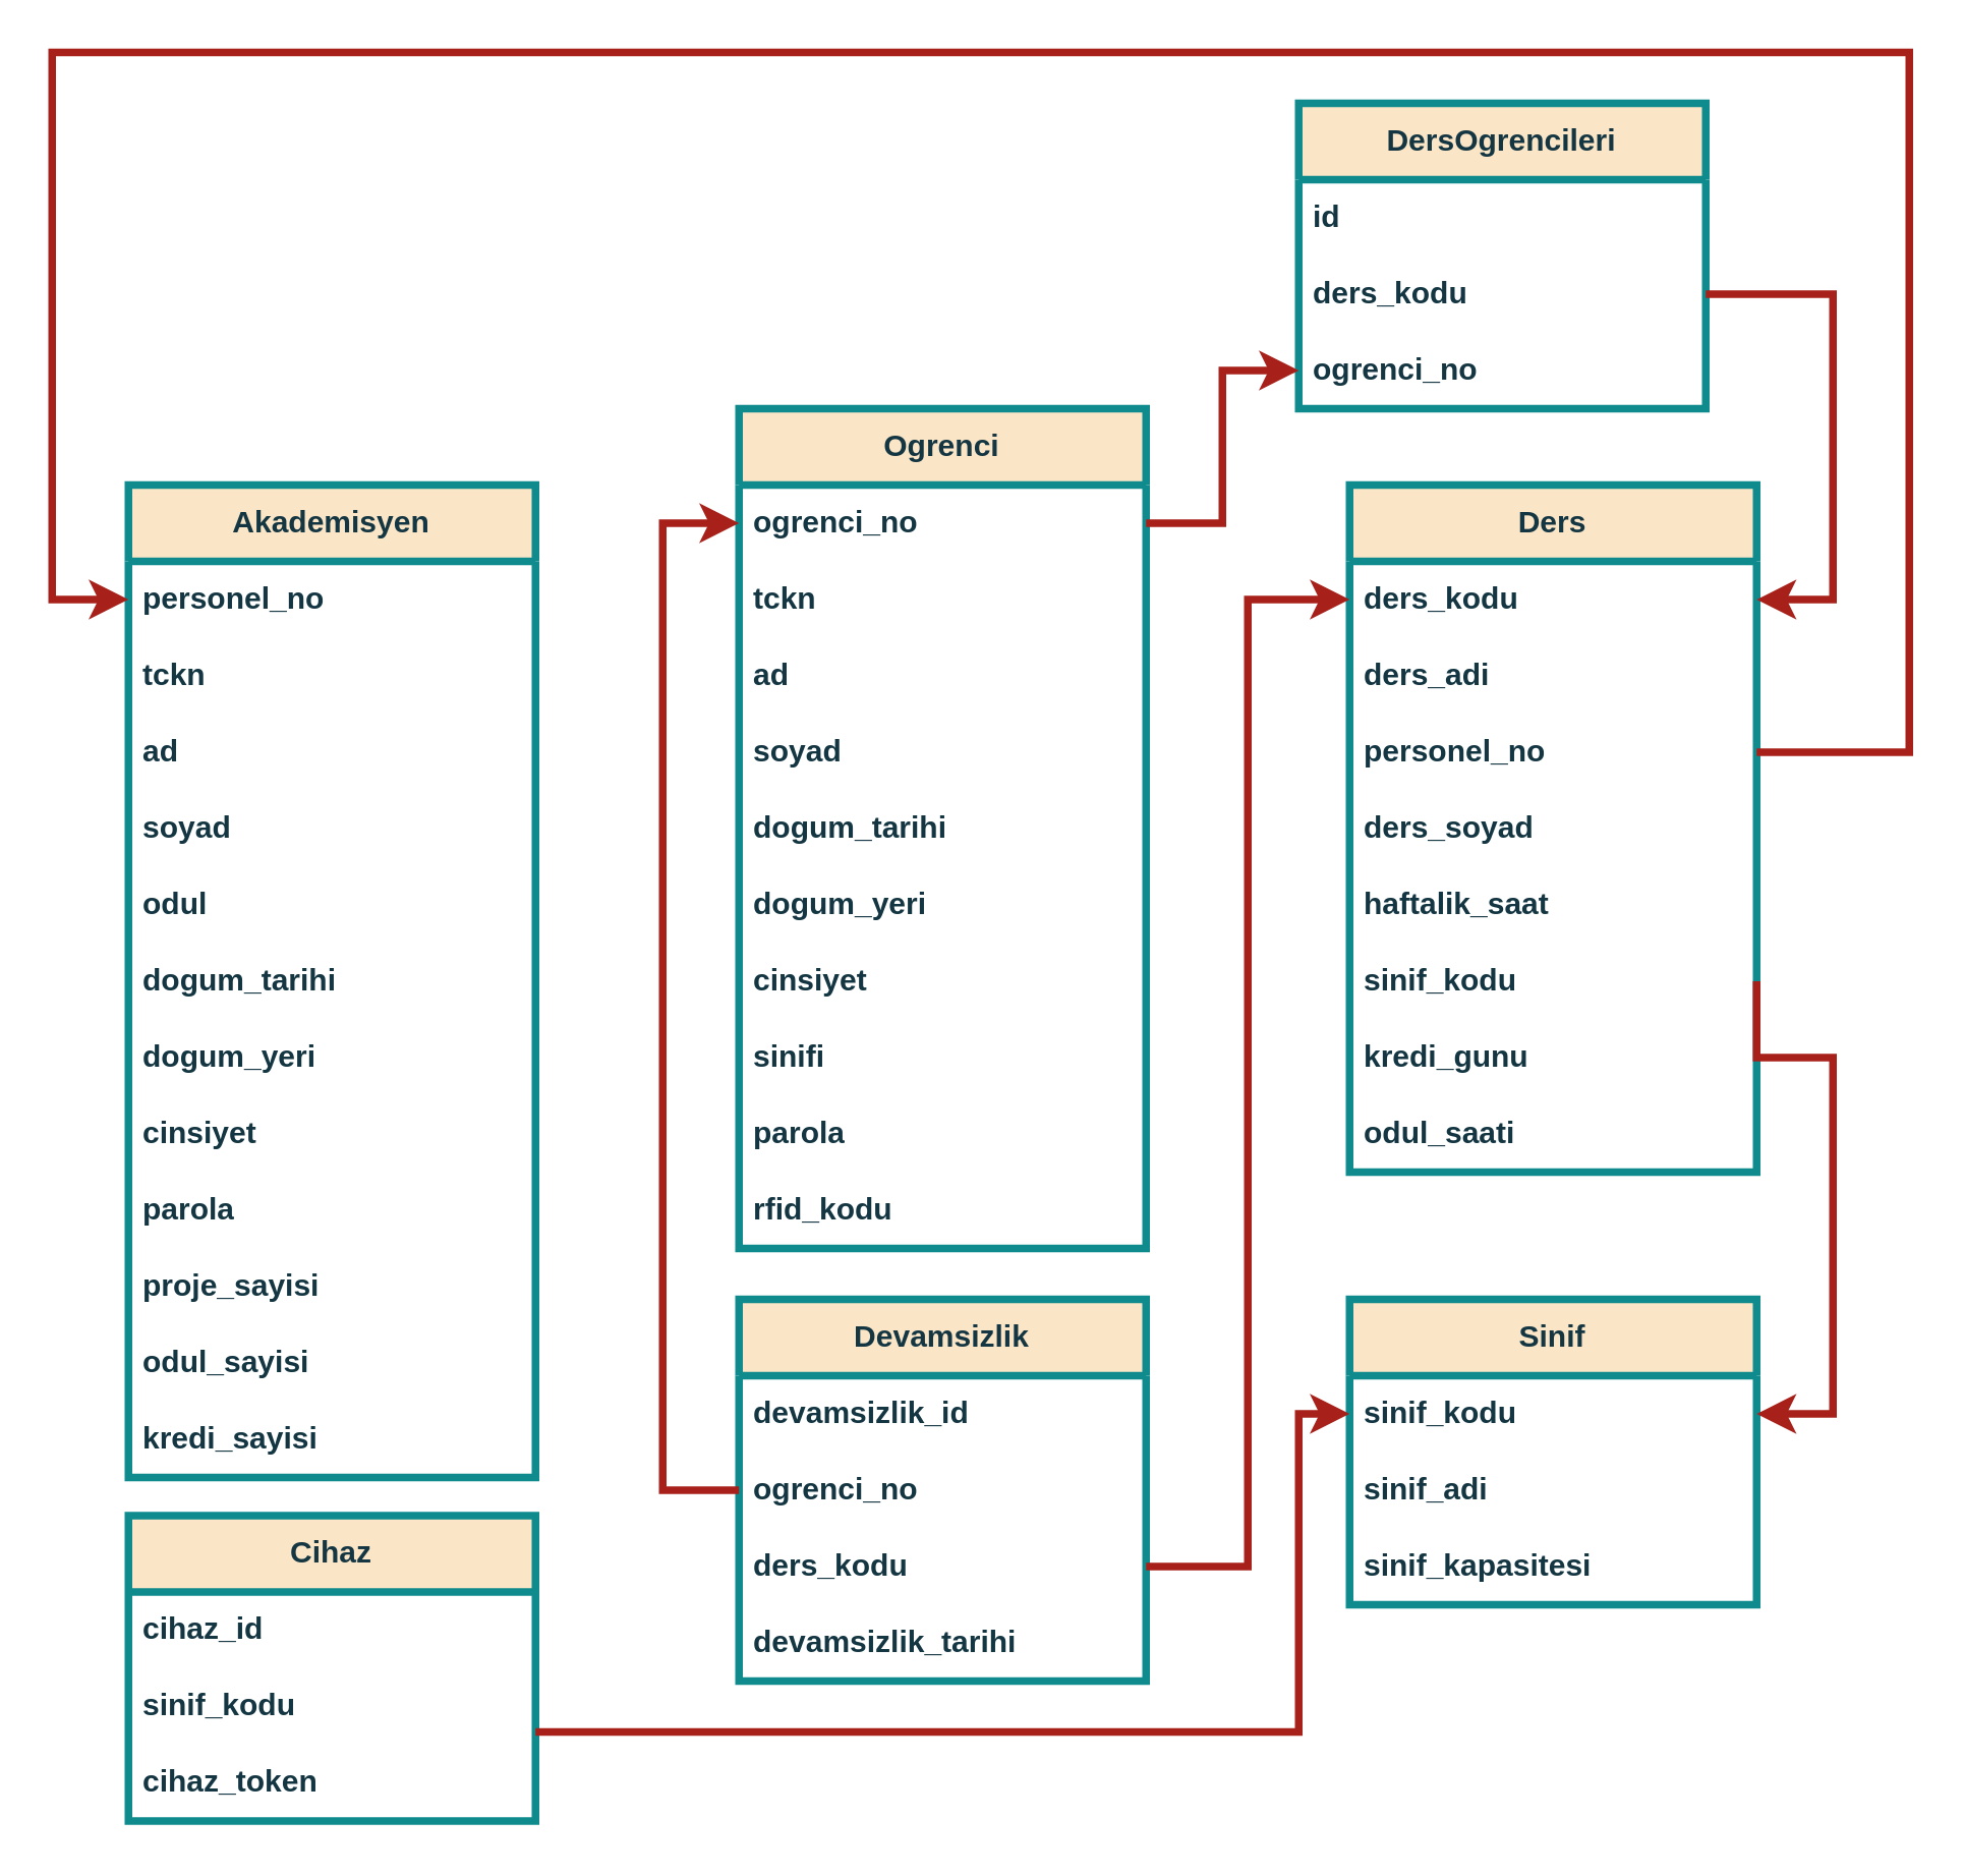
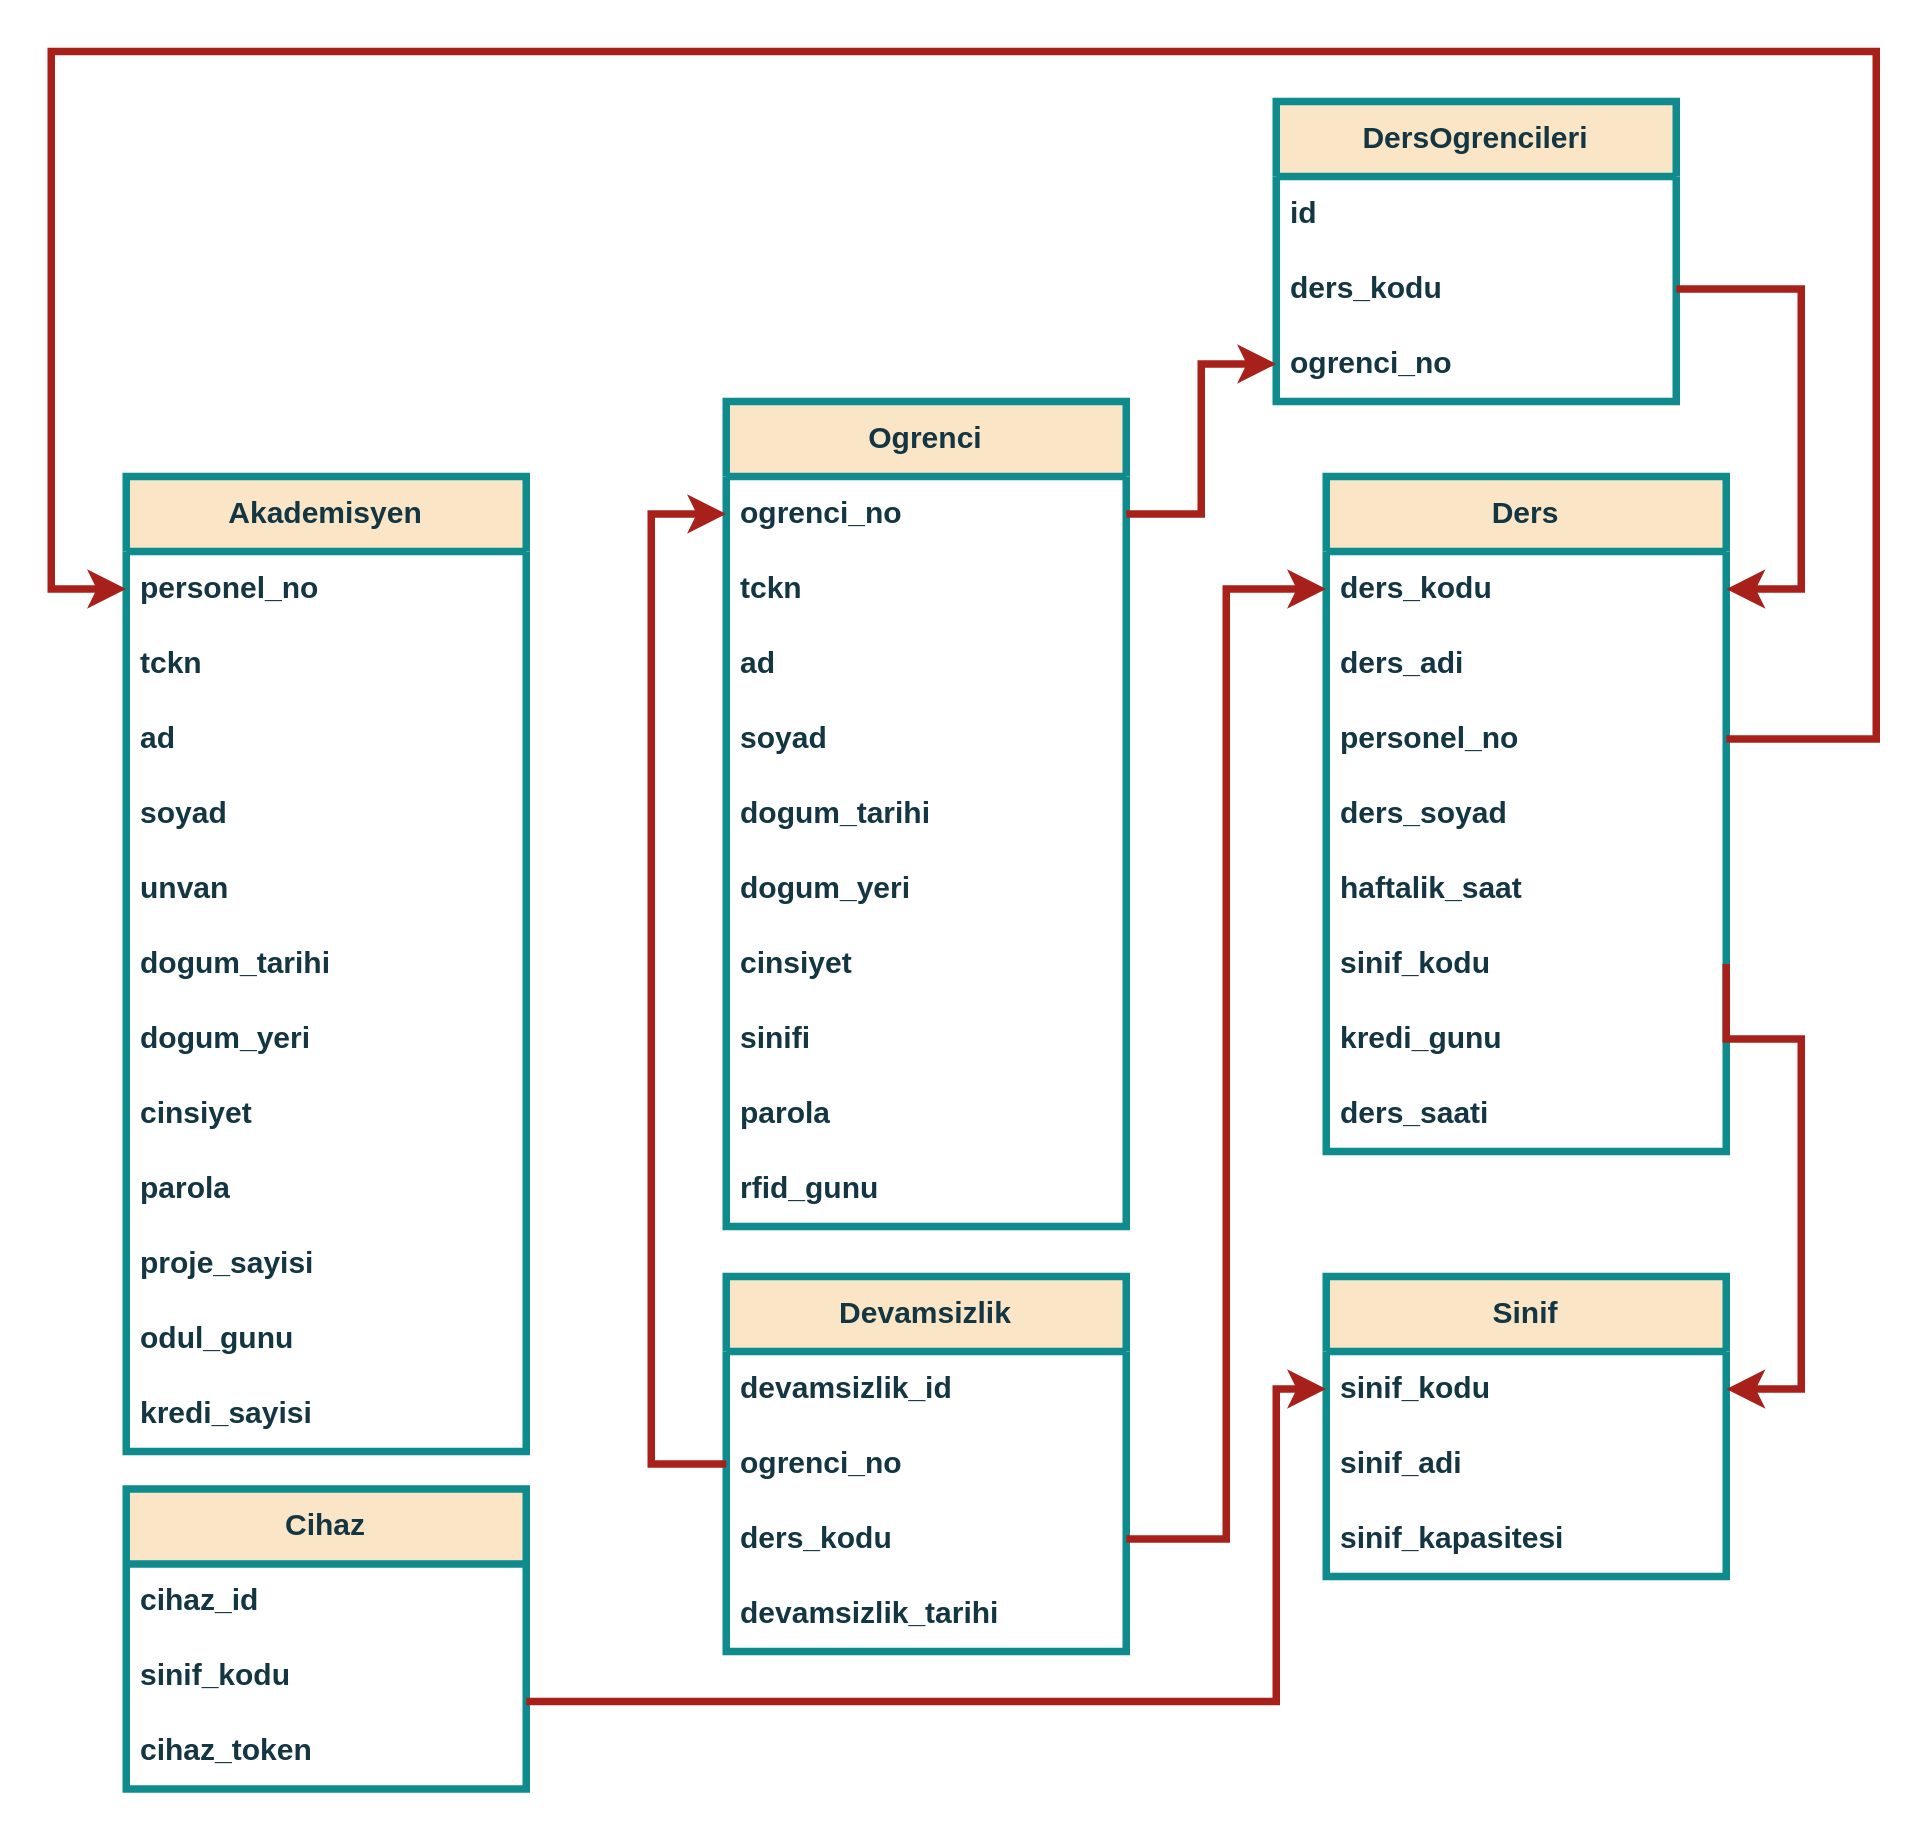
- <mxCell id="7" value="odul" style="text;strokeColor=none;fillColor=none;align=left;verticalAlign=middle;spacingLeft=4;spacingRight=4;overflow=hidden;points=[[0,0.5],[1,0.5]];portConstraint=eastwest;rotatable=0;whiteSpace=wrap;html=1;fontStyle=1;rounded=0;labelBackgroundColor=none;fontColor=#143642;strokeWidth=3;" parent="2" vertex="1"><mxGeometry y="150" width="160" height="30" as="geometry" /></mxCell>
+ <mxCell id="7" value="unvan" style="text;strokeColor=none;fillColor=none;align=left;verticalAlign=middle;spacingLeft=4;spacingRight=4;overflow=hidden;points=[[0,0.5],[1,0.5]];portConstraint=eastwest;rotatable=0;whiteSpace=wrap;html=1;fontStyle=1;rounded=0;labelBackgroundColor=none;fontColor=#143642;strokeWidth=3;" parent="2" vertex="1"><mxGeometry y="150" width="160" height="30" as="geometry" /></mxCell>
- <mxCell id="34" value="odul_saati" style="text;strokeColor=none;fillColor=none;align=left;verticalAlign=middle;spacingLeft=4;spacingRight=4;overflow=hidden;points=[[0,0.5],[1,0.5]];portConstraint=eastwest;rotatable=0;whiteSpace=wrap;html=1;fontStyle=1;rounded=0;labelBackgroundColor=none;fontColor=#143642;strokeWidth=3;" parent="26" vertex="1"><mxGeometry y="240" width="160" height="30" as="geometry" /></mxCell>
+ <mxCell id="34" value="ders_saati" style="text;strokeColor=none;fillColor=none;align=left;verticalAlign=middle;spacingLeft=4;spacingRight=4;overflow=hidden;points=[[0,0.5],[1,0.5]];portConstraint=eastwest;rotatable=0;whiteSpace=wrap;html=1;fontStyle=1;rounded=0;labelBackgroundColor=none;fontColor=#143642;strokeWidth=3;" parent="26" vertex="1"><mxGeometry y="240" width="160" height="30" as="geometry" /></mxCell>
- <mxCell id="25" value="rfid_kodu" style="text;strokeColor=none;fillColor=none;align=left;verticalAlign=middle;spacingLeft=4;spacingRight=4;overflow=hidden;points=[[0,0.5],[1,0.5]];portConstraint=eastwest;rotatable=0;whiteSpace=wrap;html=1;fontStyle=1;rounded=0;labelBackgroundColor=none;fontColor=#143642;strokeWidth=3;" parent="15" vertex="1"><mxGeometry y="300" width="160" height="30" as="geometry" /></mxCell>
+ <mxCell id="25" value="rfid_gunu" style="text;strokeColor=none;fillColor=none;align=left;verticalAlign=middle;spacingLeft=4;spacingRight=4;overflow=hidden;points=[[0,0.5],[1,0.5]];portConstraint=eastwest;rotatable=0;whiteSpace=wrap;html=1;fontStyle=1;rounded=0;labelBackgroundColor=none;fontColor=#143642;strokeWidth=3;" parent="15" vertex="1"><mxGeometry y="300" width="160" height="30" as="geometry" /></mxCell>
- <mxCell id="13" value="odul_sayisi" style="text;strokeColor=none;fillColor=none;align=left;verticalAlign=middle;spacingLeft=4;spacingRight=4;overflow=hidden;points=[[0,0.5],[1,0.5]];portConstraint=eastwest;rotatable=0;whiteSpace=wrap;html=1;fontStyle=1;rounded=0;labelBackgroundColor=none;fontColor=#143642;strokeWidth=3;" parent="2" vertex="1"><mxGeometry y="330" width="160" height="30" as="geometry" /></mxCell>
+ <mxCell id="13" value="odul_gunu" style="text;strokeColor=none;fillColor=none;align=left;verticalAlign=middle;spacingLeft=4;spacingRight=4;overflow=hidden;points=[[0,0.5],[1,0.5]];portConstraint=eastwest;rotatable=0;whiteSpace=wrap;html=1;fontStyle=1;rounded=0;labelBackgroundColor=none;fontColor=#143642;strokeWidth=3;" parent="2" vertex="1"><mxGeometry y="330" width="160" height="30" as="geometry" /></mxCell>
